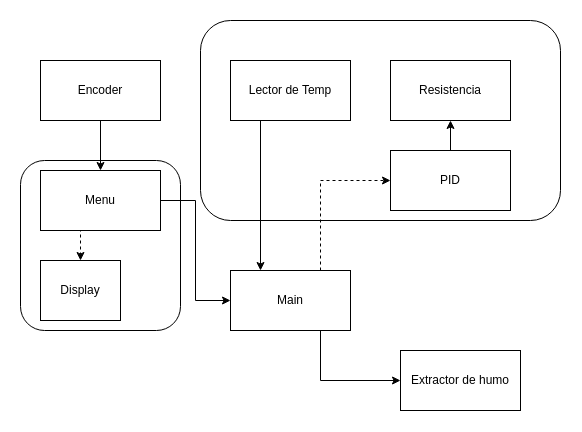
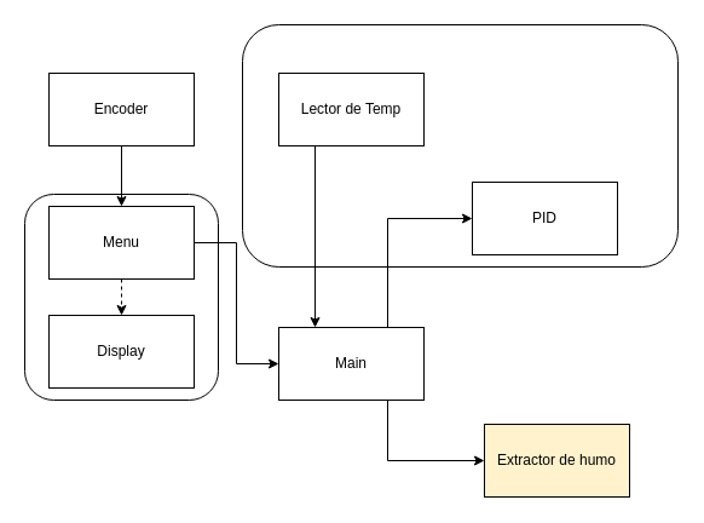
- <mxCell id="12" value="Resistencia" style="rounded=0;whiteSpace=wrap;html=1;" parent="1" vertex="1"><mxGeometry x="390" y="60" width="120" height="60" as="geometry" /></mxCell>
- <mxCell id="15" style="edgeStyle=orthogonalEdgeStyle;rounded=0;orthogonalLoop=1;jettySize=auto;html=1;exitX=0.5;exitY=0;exitDx=0;exitDy=0;entryX=0.5;entryY=1;entryDx=0;entryDy=0;" parent="1" source="14" target="12" edge="1"><mxGeometry relative="1" as="geometry" /></mxCell>
- <mxCell id="16" style="edgeStyle=orthogonalEdgeStyle;rounded=0;orthogonalLoop=1;jettySize=auto;html=1;exitX=0.75;exitY=0;exitDx=0;exitDy=0;entryX=0;entryY=0.5;entryDx=0;entryDy=0;dashed=1;" parent="1" source="11" target="14" edge="1"><mxGeometry relative="1" as="geometry" /></mxCell>
+ <mxCell id="16" style="edgeStyle=orthogonalEdgeStyle;rounded=0;orthogonalLoop=1;jettySize=auto;html=1;exitX=0.75;exitY=0;exitDx=0;exitDy=0;entryX=0;entryY=0.5;entryDx=0;entryDy=0;" parent="1" source="11" target="14" edge="1"><mxGeometry relative="1" as="geometry" /></mxCell>
- <mxCell id="18" value="Display" style="rounded=0;whiteSpace=wrap;html=1;" parent="1" vertex="1"><mxGeometry x="40" y="260" width="80" height="60" as="geometry" /></mxCell>
+ <mxCell id="18" value="Display" style="rounded=0;whiteSpace=wrap;html=1;" parent="1" vertex="1"><mxGeometry x="40" y="260" width="120" height="60" as="geometry" /></mxCell>
- <mxCell id="7" value="Extractor de humo" style="rounded=0;whiteSpace=wrap;html=1;" parent="1" vertex="1"><mxGeometry x="400" y="350" width="120" height="60" as="geometry" /></mxCell>
+ <mxCell id="7" value="Extractor de humo" style="rounded=0;whiteSpace=wrap;html=1;fillColor=#fff2cc;" parent="1" vertex="1"><mxGeometry x="400" y="350" width="120" height="60" as="geometry" /></mxCell>
